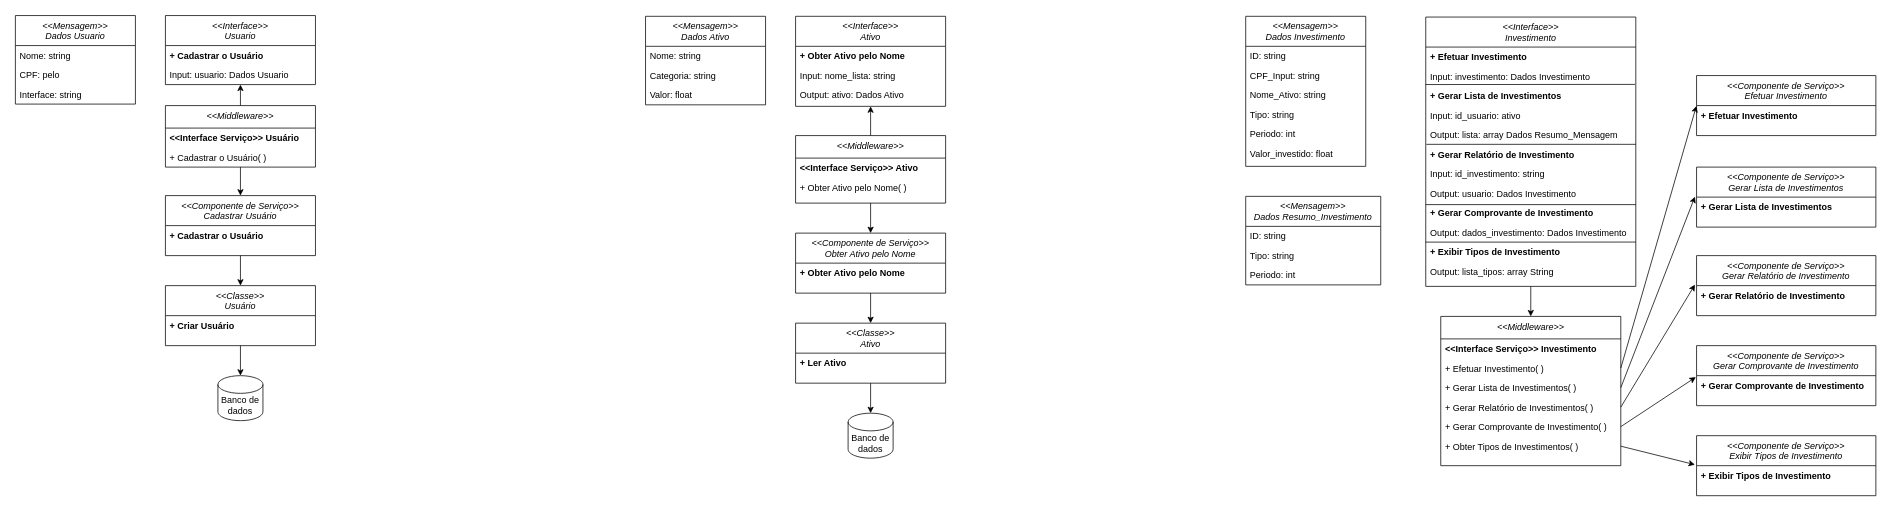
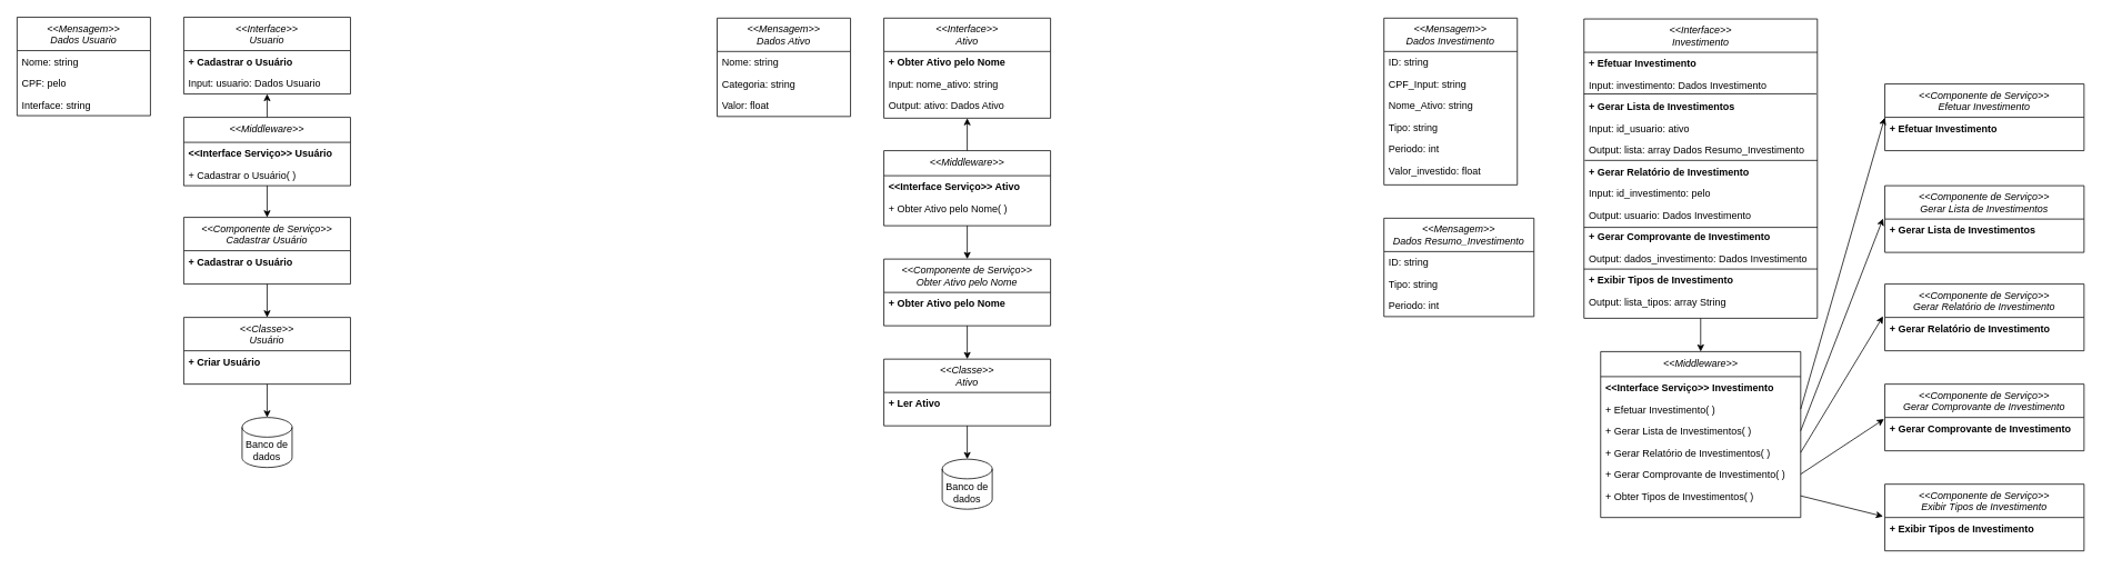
- <mxCell id="23" value="Input: nome_lista: string" style="text;align=left;verticalAlign=top;spacingLeft=4;spacingRight=4;overflow=hidden;rotatable=0;points=[[0,0.5],[1,0.5]];portConstraint=eastwest;rounded=0;shadow=0;html=0;" vertex="1" parent="21"><mxGeometry y="66" width="200" height="26" as="geometry" /></mxCell>
+ <mxCell id="23" value="Input: nome_ativo: string" style="text;align=left;verticalAlign=top;spacingLeft=4;spacingRight=4;overflow=hidden;rotatable=0;points=[[0,0.5],[1,0.5]];portConstraint=eastwest;rounded=0;shadow=0;html=0;" vertex="1" parent="21"><mxGeometry y="66" width="200" height="26" as="geometry" /></mxCell>
- <mxCell id="58" value="Output: lista: array Dados Resumo_Mensagem" style="text;align=left;verticalAlign=top;spacingLeft=4;spacingRight=4;overflow=hidden;rotatable=0;points=[[0,0.5],[1,0.5]];portConstraint=eastwest;rounded=0;shadow=0;html=0;" vertex="1" parent="52"><mxGeometry y="144" width="280" height="26" as="geometry" /></mxCell>
+ <mxCell id="58" value="Output: lista: array Dados Resumo_Investimento" style="text;align=left;verticalAlign=top;spacingLeft=4;spacingRight=4;overflow=hidden;rotatable=0;points=[[0,0.5],[1,0.5]];portConstraint=eastwest;rounded=0;shadow=0;html=0;" vertex="1" parent="52"><mxGeometry y="144" width="280" height="26" as="geometry" /></mxCell>
- <mxCell id="61" value="Input: id_investimento: string" style="text;align=left;verticalAlign=top;spacingLeft=4;spacingRight=4;overflow=hidden;rotatable=0;points=[[0,0.5],[1,0.5]];portConstraint=eastwest;rounded=0;shadow=0;html=0;" vertex="1" parent="52"><mxGeometry y="196" width="280" height="26" as="geometry" /></mxCell>
+ <mxCell id="61" value="Input: id_investimento: pelo" style="text;align=left;verticalAlign=top;spacingLeft=4;spacingRight=4;overflow=hidden;rotatable=0;points=[[0,0.5],[1,0.5]];portConstraint=eastwest;rounded=0;shadow=0;html=0;" vertex="1" parent="52"><mxGeometry y="196" width="280" height="26" as="geometry" /></mxCell>
